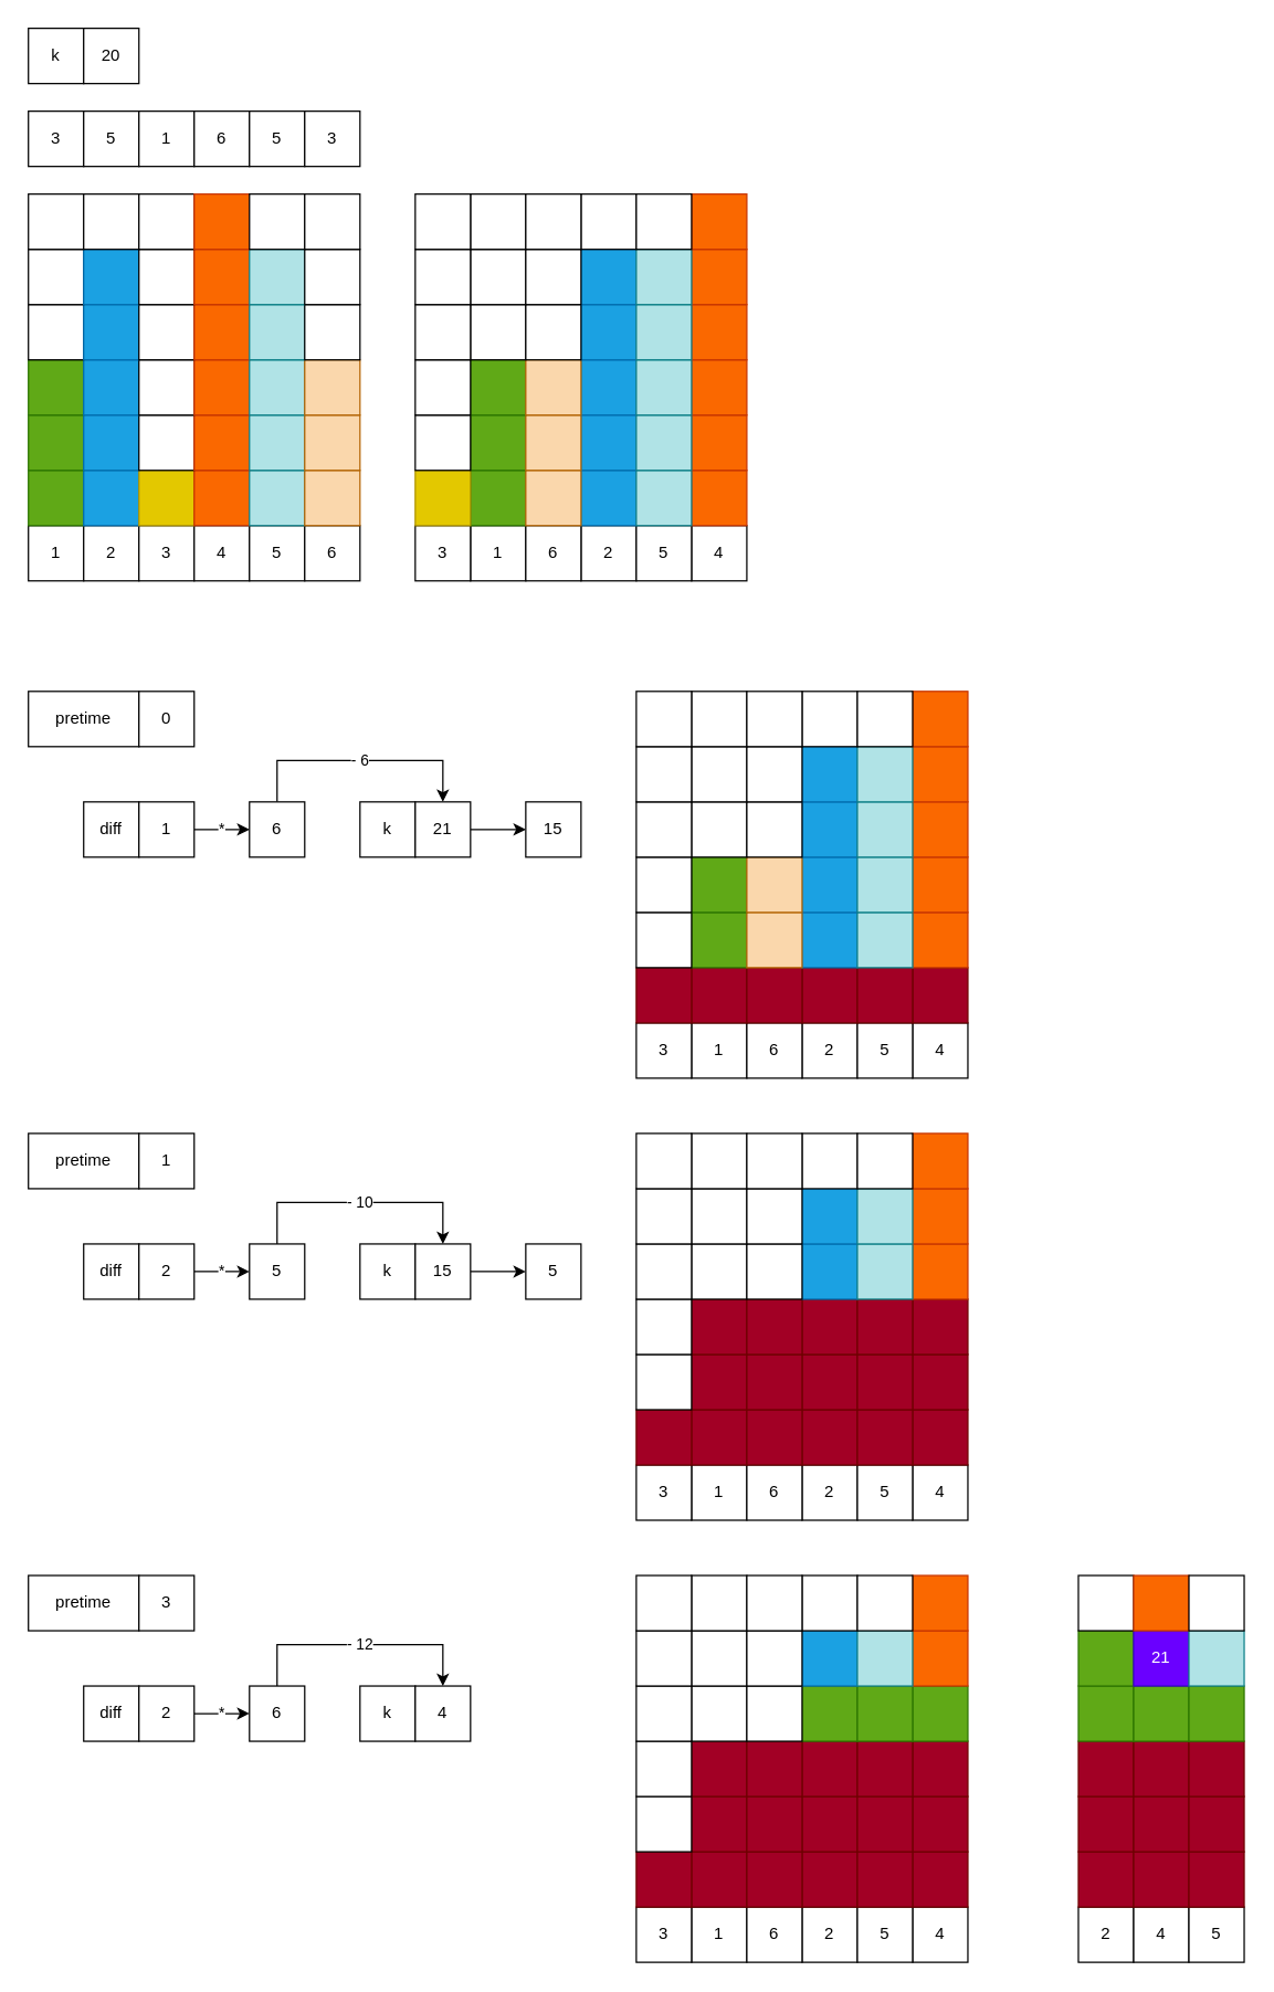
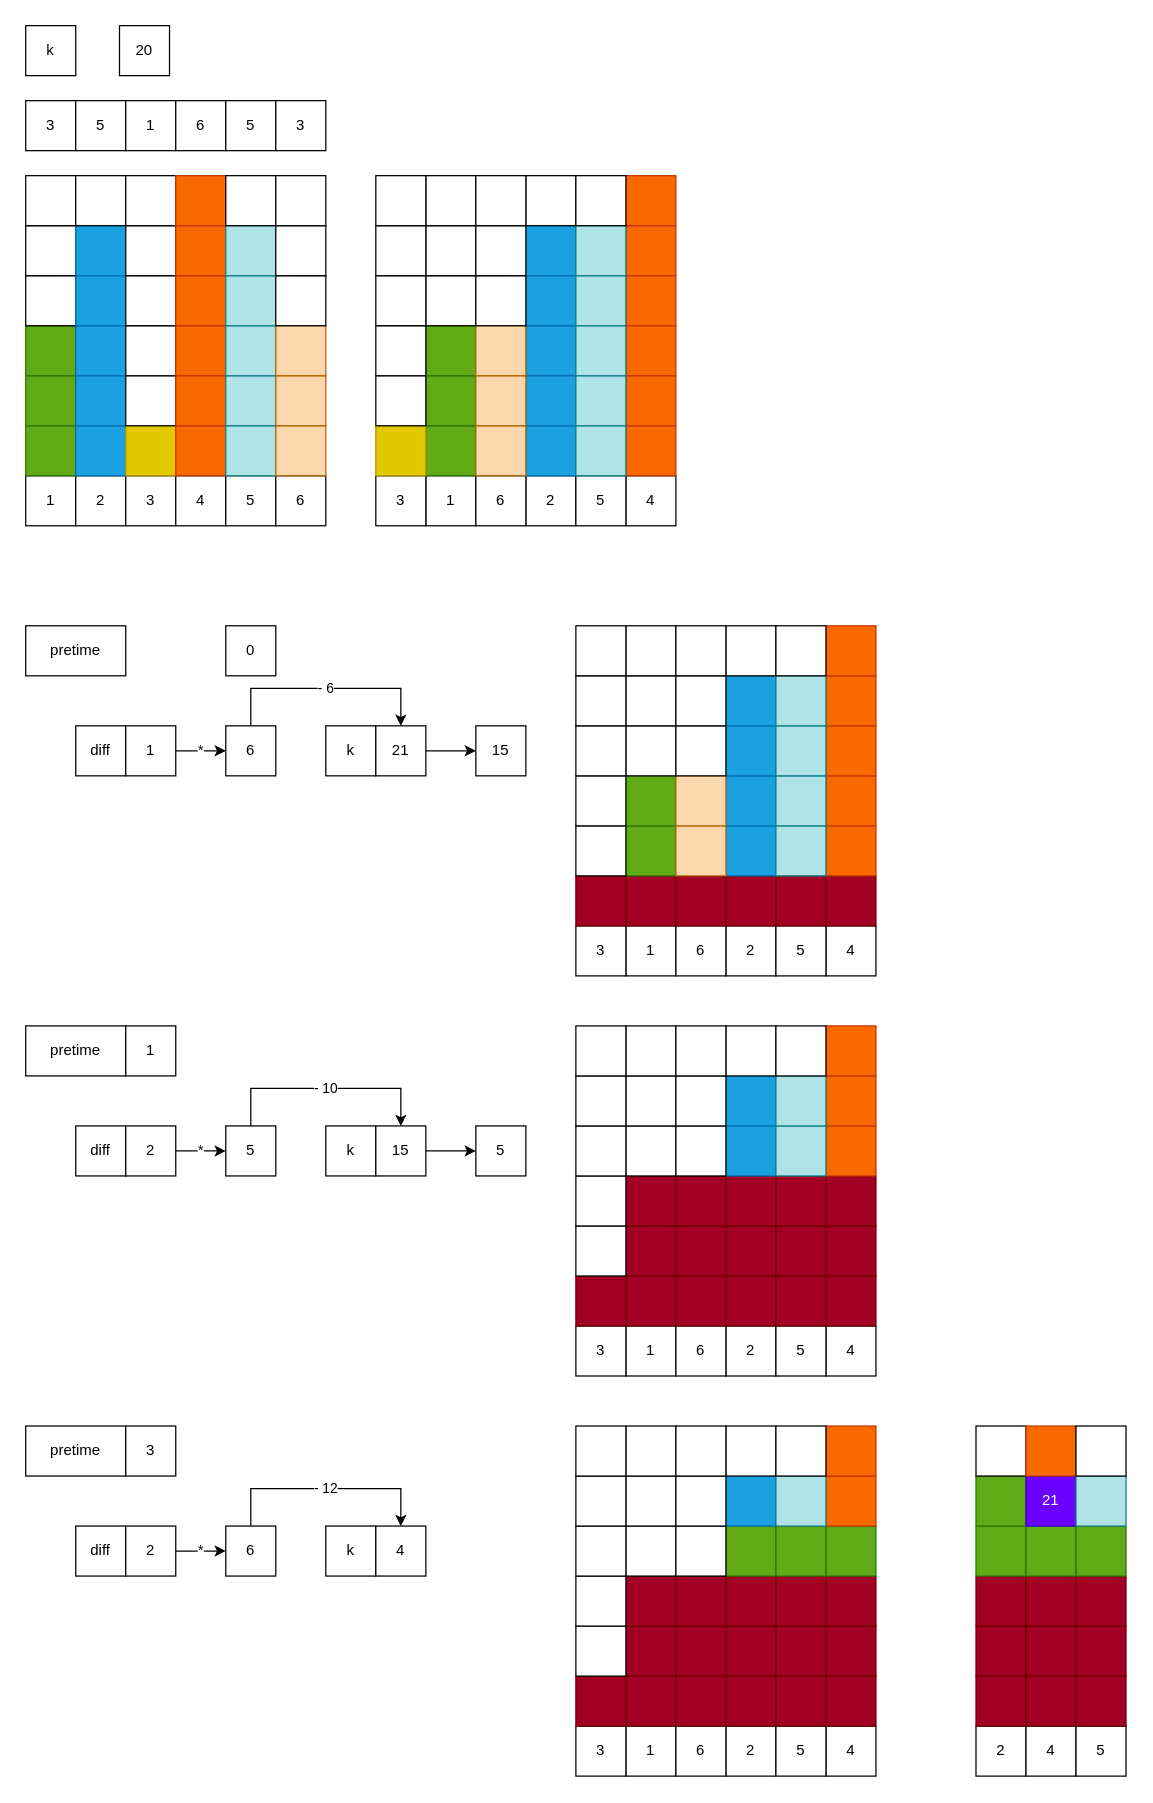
- <mxCell id="6" value="20" style="rounded=0;whiteSpace=wrap;html=1;" vertex="1" parent="1"><mxGeometry x="60" y="20" width="40" height="40" as="geometry" /></mxCell>
+ <mxCell id="6" value="20" style="rounded=0;whiteSpace=wrap;html=1;" vertex="1" parent="1"><mxGeometry x="95" y="20" width="40" height="40" as="geometry" /></mxCell>
- <mxCell id="95" value="0" style="rounded=0;whiteSpace=wrap;html=1;" vertex="1" parent="1"><mxGeometry x="100" y="500" width="40" height="40" as="geometry" /></mxCell>
+ <mxCell id="95" value="0" style="rounded=0;whiteSpace=wrap;html=1;" vertex="1" parent="1"><mxGeometry x="180" y="500" width="40" height="40" as="geometry" /></mxCell>
